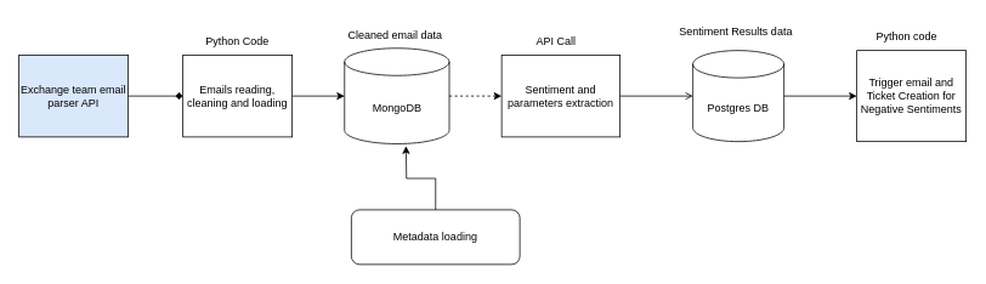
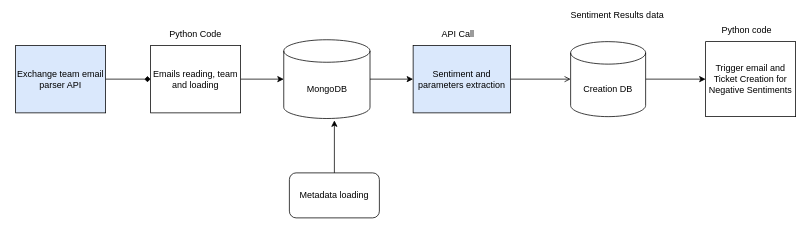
- <mxCell id="16" value="Sentiment Results data" style="text;html=1;align=center;verticalAlign=middle;whiteSpace=wrap;rounded=0;" vertex="1" parent="1"><mxGeometry x="740" y="20" width="135" height="30" as="geometry" /></mxCell>
+ <mxCell id="16" value="Sentiment Results data" style="text;html=1;align=center;verticalAlign=middle;whiteSpace=wrap;rounded=0;" vertex="1" parent="1"><mxGeometry x="755" y="5" width="135" height="30" as="geometry" /></mxCell>
- <mxCell id="14" value="Cleaned email data&amp;nbsp;" style="text;html=1;align=center;verticalAlign=middle;whiteSpace=wrap;rounded=0;" vertex="1" parent="1"><mxGeometry x="365" y="22.5" width="140" height="30" as="geometry" /></mxCell>
- <mxCell id="5" value="Emails reading, cleaning and loading" style="rounded=0;whiteSpace=wrap;html=1;" vertex="1" parent="1"><mxGeometry x="200" y="60" width="120" height="90" as="geometry" /></mxCell>
+ <mxCell id="5" value="Emails reading, team and loading" style="rounded=0;whiteSpace=wrap;html=1;" vertex="1" parent="1"><mxGeometry x="200" y="60" width="120" height="90" as="geometry" /></mxCell>
- <mxCell id="6" style="edgeStyle=orthogonalEdgeStyle;rounded=0;orthogonalLoop=1;jettySize=auto;html=1;entryX=0;entryY=0.5;entryDx=0;entryDy=0;dashed=1;" edge="1" parent="1" source="7" target="9"><mxGeometry relative="1" as="geometry" /></mxCell>
+ <mxCell id="6" style="edgeStyle=orthogonalEdgeStyle;rounded=0;orthogonalLoop=1;jettySize=auto;html=1;entryX=0;entryY=0.5;entryDx=0;entryDy=0;" edge="1" parent="1" source="7" target="9"><mxGeometry relative="1" as="geometry" /></mxCell>
- <mxCell id="9" value="Sentiment and parameters extraction" style="rounded=0;whiteSpace=wrap;html=1;" vertex="1" parent="1"><mxGeometry x="550" y="60" width="130" height="90" as="geometry" /></mxCell>
+ <mxCell id="9" value="Sentiment and parameters extraction" style="rounded=0;whiteSpace=wrap;html=1;fillColor=#dae8fc;" vertex="1" parent="1"><mxGeometry x="550" y="60" width="130" height="90" as="geometry" /></mxCell>
- <mxCell id="11" value="Postgres DB" style="shape=cylinder3;whiteSpace=wrap;html=1;boundedLbl=1;backgroundOutline=1;size=15;" vertex="1" parent="1"><mxGeometry x="760" y="55" width="100" height="100" as="geometry" /></mxCell>
+ <mxCell id="11" value="Creation DB" style="shape=cylinder3;whiteSpace=wrap;html=1;boundedLbl=1;backgroundOutline=1;size=15;" vertex="1" parent="1"><mxGeometry x="760" y="55" width="100" height="100" as="geometry" /></mxCell>
- <mxCell id="19" value="Metadata loading" style="rounded=1;whiteSpace=wrap;html=1;" vertex="1" parent="1"><mxGeometry x="385" y="230" width="185" height="60" as="geometry" /></mxCell>
+ <mxCell id="19" value="Metadata loading" style="rounded=1;whiteSpace=wrap;html=1;" vertex="1" parent="1"><mxGeometry x="385" y="230" width="120" height="60" as="geometry" /></mxCell>
